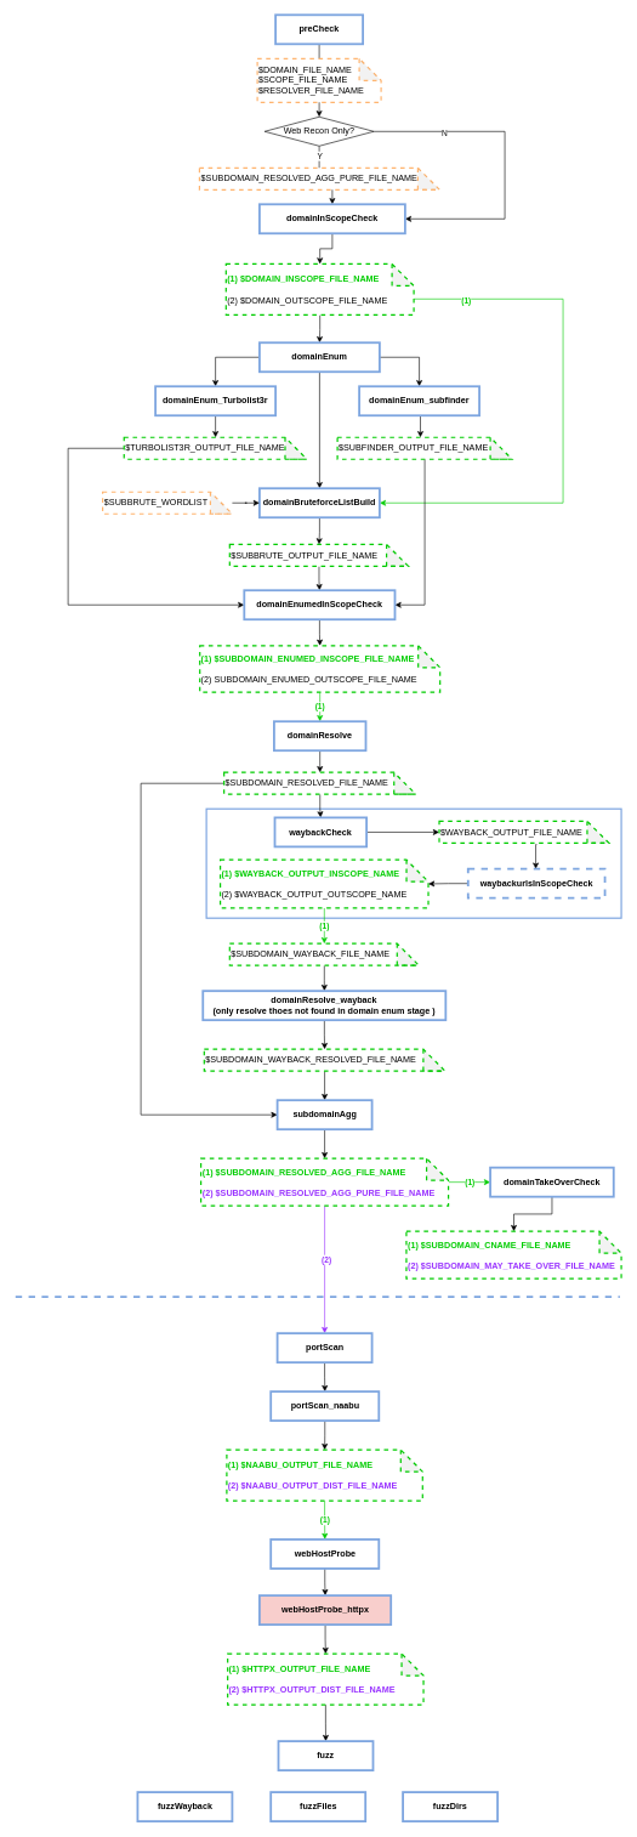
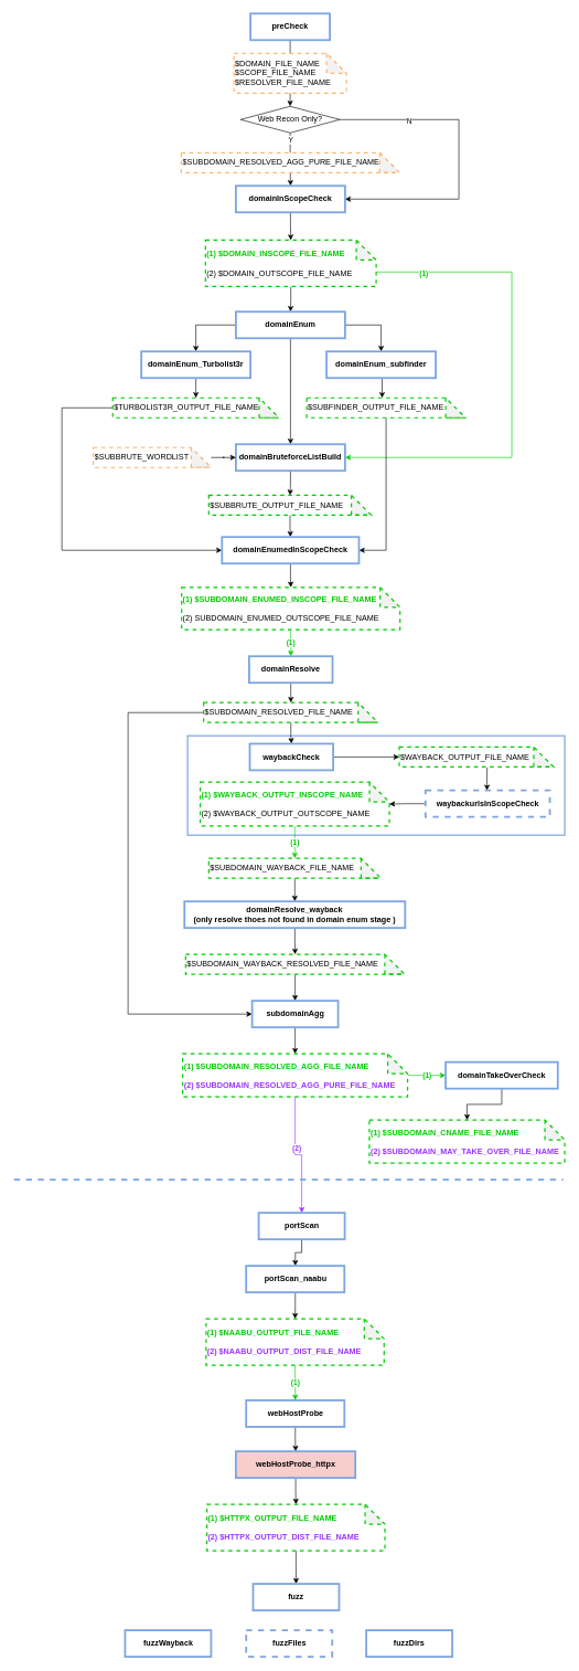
- <mxCell id="12" value="domainInScopeCheck" style="rounded=0;whiteSpace=wrap;html=1;strokeColor=#7EA6E0;strokeWidth=3;fontStyle=1" parent="1" vertex="1"><mxGeometry x="356" y="280" width="200" height="40" as="geometry" /></mxCell>
+ <mxCell id="12" value="domainInScopeCheck" style="rounded=0;whiteSpace=wrap;html=1;strokeColor=#7EA6E0;strokeWidth=3;fontStyle=1" parent="1" vertex="1"><mxGeometry x="356" y="280" width="165" height="40" as="geometry" /></mxCell>
- <mxCell id="68" value="portScan" style="rounded=0;whiteSpace=wrap;html=1;strokeColor=#7EA6E0;strokeWidth=3;fontStyle=1" vertex="1" parent="1"><mxGeometry x="380.5" y="1830" width="130" height="40" as="geometry" /></mxCell>
+ <mxCell id="68" value="portScan" style="rounded=0;whiteSpace=wrap;html=1;strokeColor=#7EA6E0;strokeWidth=3;fontStyle=1" vertex="1" parent="1"><mxGeometry x="390.5" y="1830" width="130" height="40" as="geometry" /></mxCell>
- <mxCell id="82" value="fuzzFiles" style="rounded=0;whiteSpace=wrap;html=1;strokeColor=#7EA6E0;strokeWidth=3;fontStyle=1" vertex="1" parent="1"><mxGeometry x="371.5" y="2460" width="130" height="40" as="geometry" /></mxCell>
+ <mxCell id="82" value="fuzzFiles" style="rounded=0;whiteSpace=wrap;html=1;strokeColor=#7EA6E0;strokeWidth=3;fontStyle=1;dashed=1;" vertex="1" parent="1"><mxGeometry x="371.5" y="2460" width="130" height="40" as="geometry" /></mxCell>
